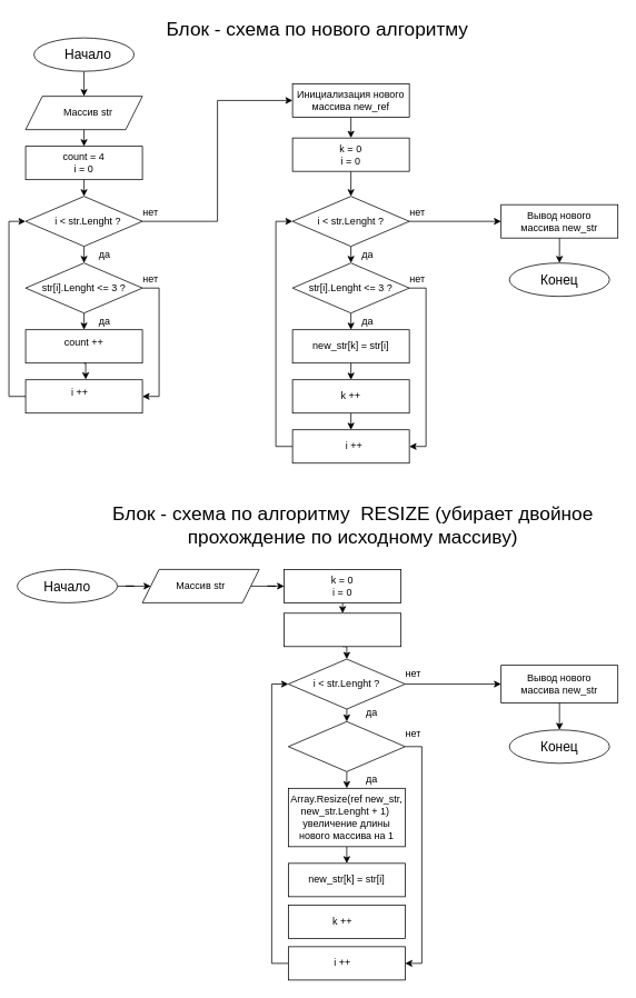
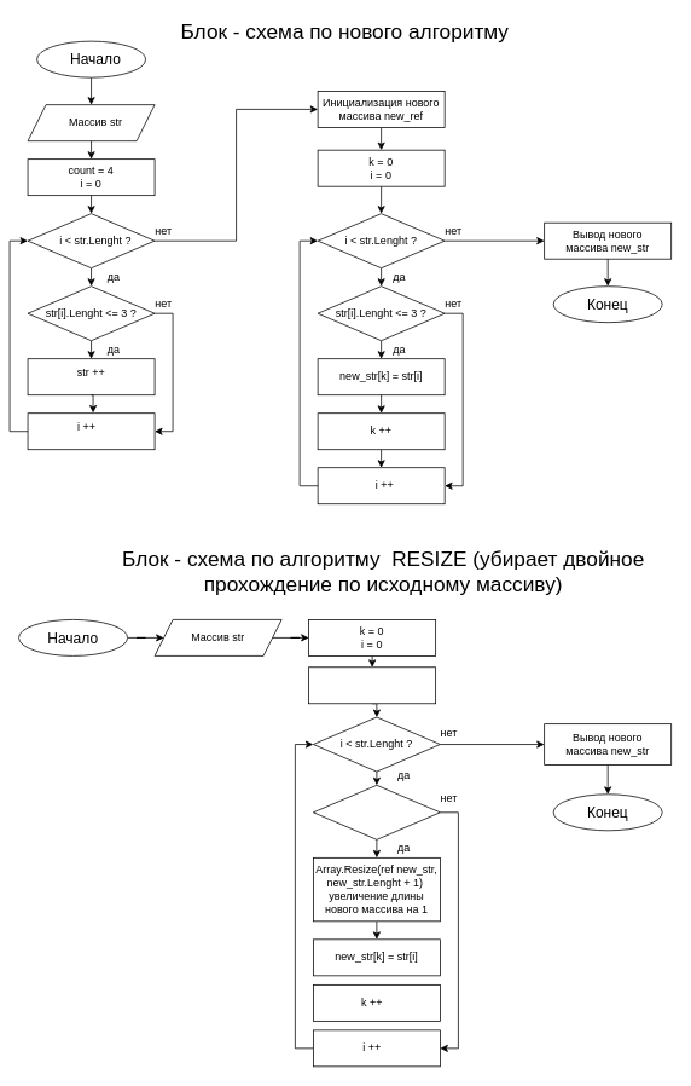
- <mxCell id="20" value="count ++" style="text;html=1;align=center;verticalAlign=middle;whiteSpace=wrap;rounded=0;" vertex="1" parent="1"><mxGeometry x="70" y="395" width="60" height="30" as="geometry" /></mxCell>
+ <mxCell id="20" value="str ++" style="text;html=1;align=center;verticalAlign=middle;whiteSpace=wrap;rounded=0;" vertex="1" parent="1"><mxGeometry x="70" y="395" width="60" height="30" as="geometry" /></mxCell>
